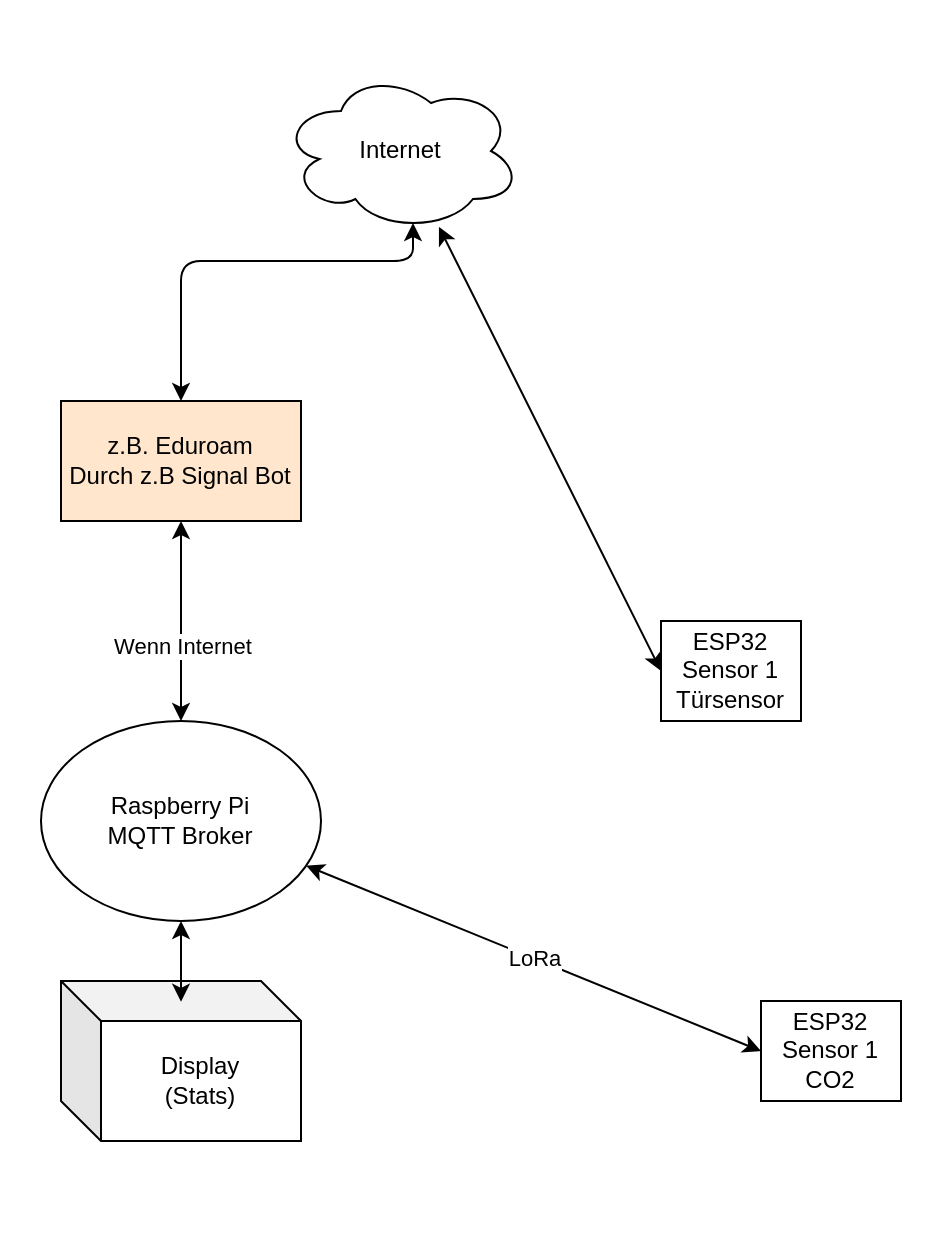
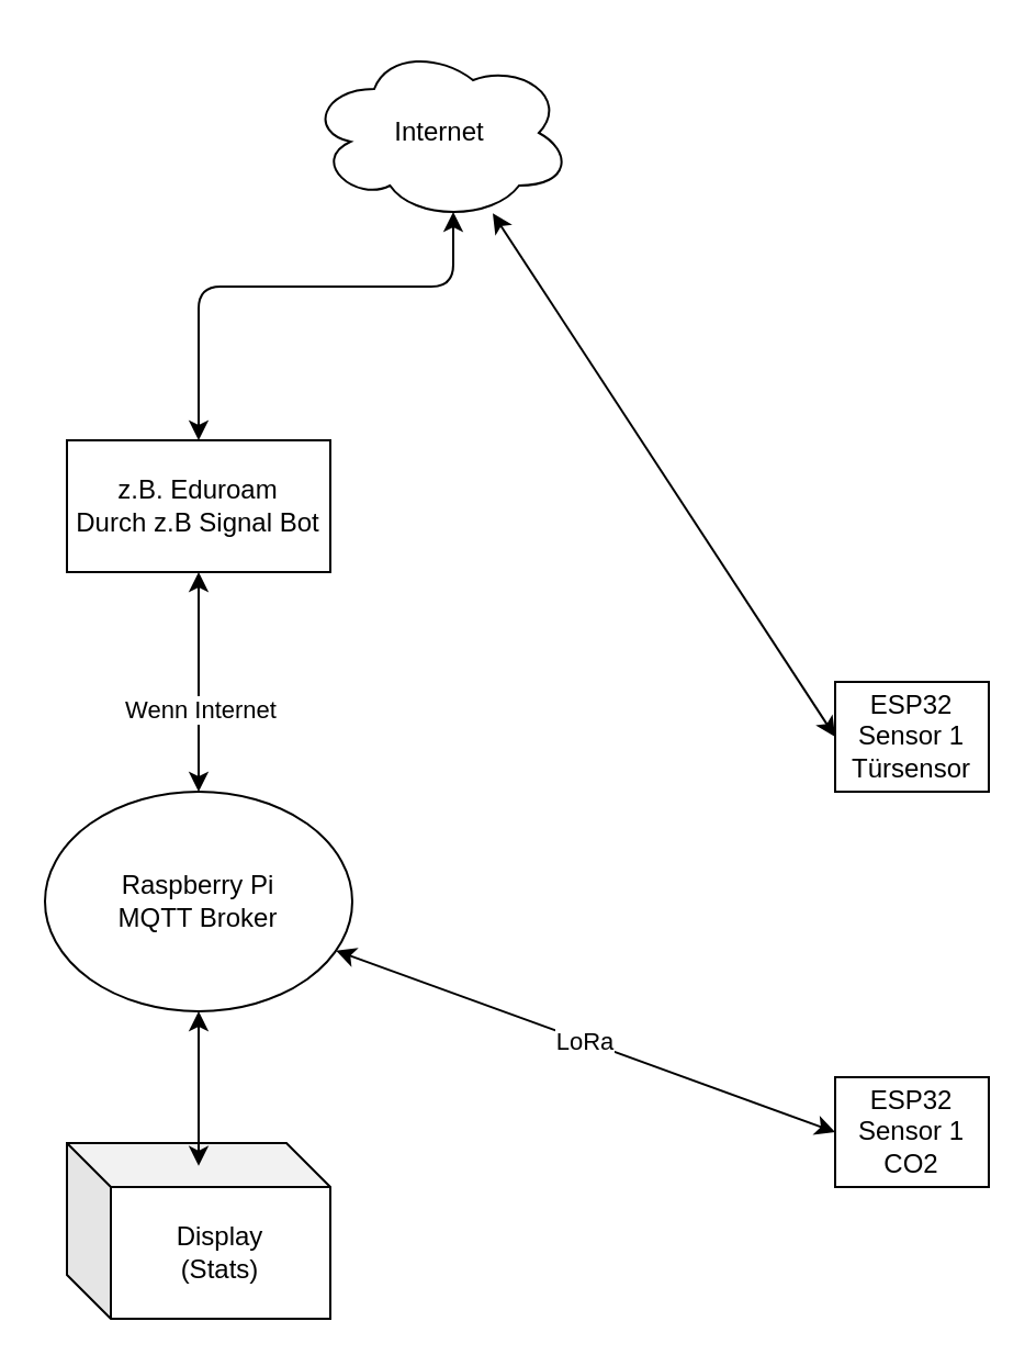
- <mxCell id="11" value="Internet" style="ellipse;shape=cloud;whiteSpace=wrap;html=1;" vertex="1" parent="1"><mxGeometry x="140" y="35" width="120" height="80" as="geometry" /></mxCell>
+ <mxCell id="11" value="Internet" style="ellipse;shape=cloud;whiteSpace=wrap;html=1;" vertex="1" parent="1"><mxGeometry x="140" y="20" width="120" height="80" as="geometry" /></mxCell>
- <mxCell id="10" value="z.B. Eduroam&lt;br&gt;Durch z.B Signal Bot" style="rounded=0;whiteSpace=wrap;html=1;fillColor=#ffe6cc;" vertex="1" parent="1"><mxGeometry x="30" y="200" width="120" height="60" as="geometry" /></mxCell>
+ <mxCell id="10" value="z.B. Eduroam&lt;br&gt;Durch z.B Signal Bot" style="rounded=0;whiteSpace=wrap;html=1;" vertex="1" parent="1"><mxGeometry x="30" y="200" width="120" height="60" as="geometry" /></mxCell>
- <mxCell id="13" value="ESP32&lt;br&gt;Sensor 1&lt;br&gt;Türsensor" style="rounded=0;whiteSpace=wrap;html=1;" vertex="1" parent="1"><mxGeometry x="330" y="310" width="70" height="50" as="geometry" /></mxCell>
+ <mxCell id="13" value="ESP32&lt;br&gt;Sensor 1&lt;br&gt;Türsensor" style="rounded=0;whiteSpace=wrap;html=1;" vertex="1" parent="1"><mxGeometry x="380" y="310" width="70" height="50" as="geometry" /></mxCell>
- <mxCell id="8" value="ESP32&lt;br&gt;Sensor 1&lt;br&gt;CO2" style="rounded=0;whiteSpace=wrap;html=1;" vertex="1" parent="1"><mxGeometry x="380" y="500" width="70" height="50" as="geometry" /></mxCell>
+ <mxCell id="8" value="ESP32&lt;br&gt;Sensor 1&lt;br&gt;CO2" style="rounded=0;whiteSpace=wrap;html=1;" vertex="1" parent="1"><mxGeometry x="380" y="490" width="70" height="50" as="geometry" /></mxCell>
- <mxCell id="2" value="Display&lt;br&gt;(Stats)" style="shape=cube;whiteSpace=wrap;html=1;boundedLbl=1;backgroundOutline=1;darkOpacity=0.05;darkOpacity2=0.1;points=[[0,0,0,0,0],[0,0.38,0,0,0],[0,0.75,0,0,0],[0.08,0.88,0,0,0],[0.17,1,0,0,0],[0.5,0.13,0,0,0],[0.58,1,0,0,0],[0.83,0,0,0,0],[0.92,0.13,0,0,0],[1,0.25,0,0,0],[1,0.63,0,0,0],[1,1,0,0,0]];verticalAlign=middle;" vertex="1" parent="1"><mxGeometry x="30" y="490" width="120" height="80" as="geometry" /></mxCell>
+ <mxCell id="2" value="Display&lt;br&gt;(Stats)" style="shape=cube;whiteSpace=wrap;html=1;boundedLbl=1;backgroundOutline=1;darkOpacity=0.05;darkOpacity2=0.1;points=[[0,0,0,0,0],[0,0.38,0,0,0],[0,0.75,0,0,0],[0.08,0.88,0,0,0],[0.17,1,0,0,0],[0.5,0.13,0,0,0],[0.58,1,0,0,0],[0.83,0,0,0,0],[0.92,0.13,0,0,0],[1,0.25,0,0,0],[1,0.63,0,0,0],[1,1,0,0,0]];verticalAlign=middle;" vertex="1" parent="1"><mxGeometry x="30" y="520" width="120" height="80" as="geometry" /></mxCell>
